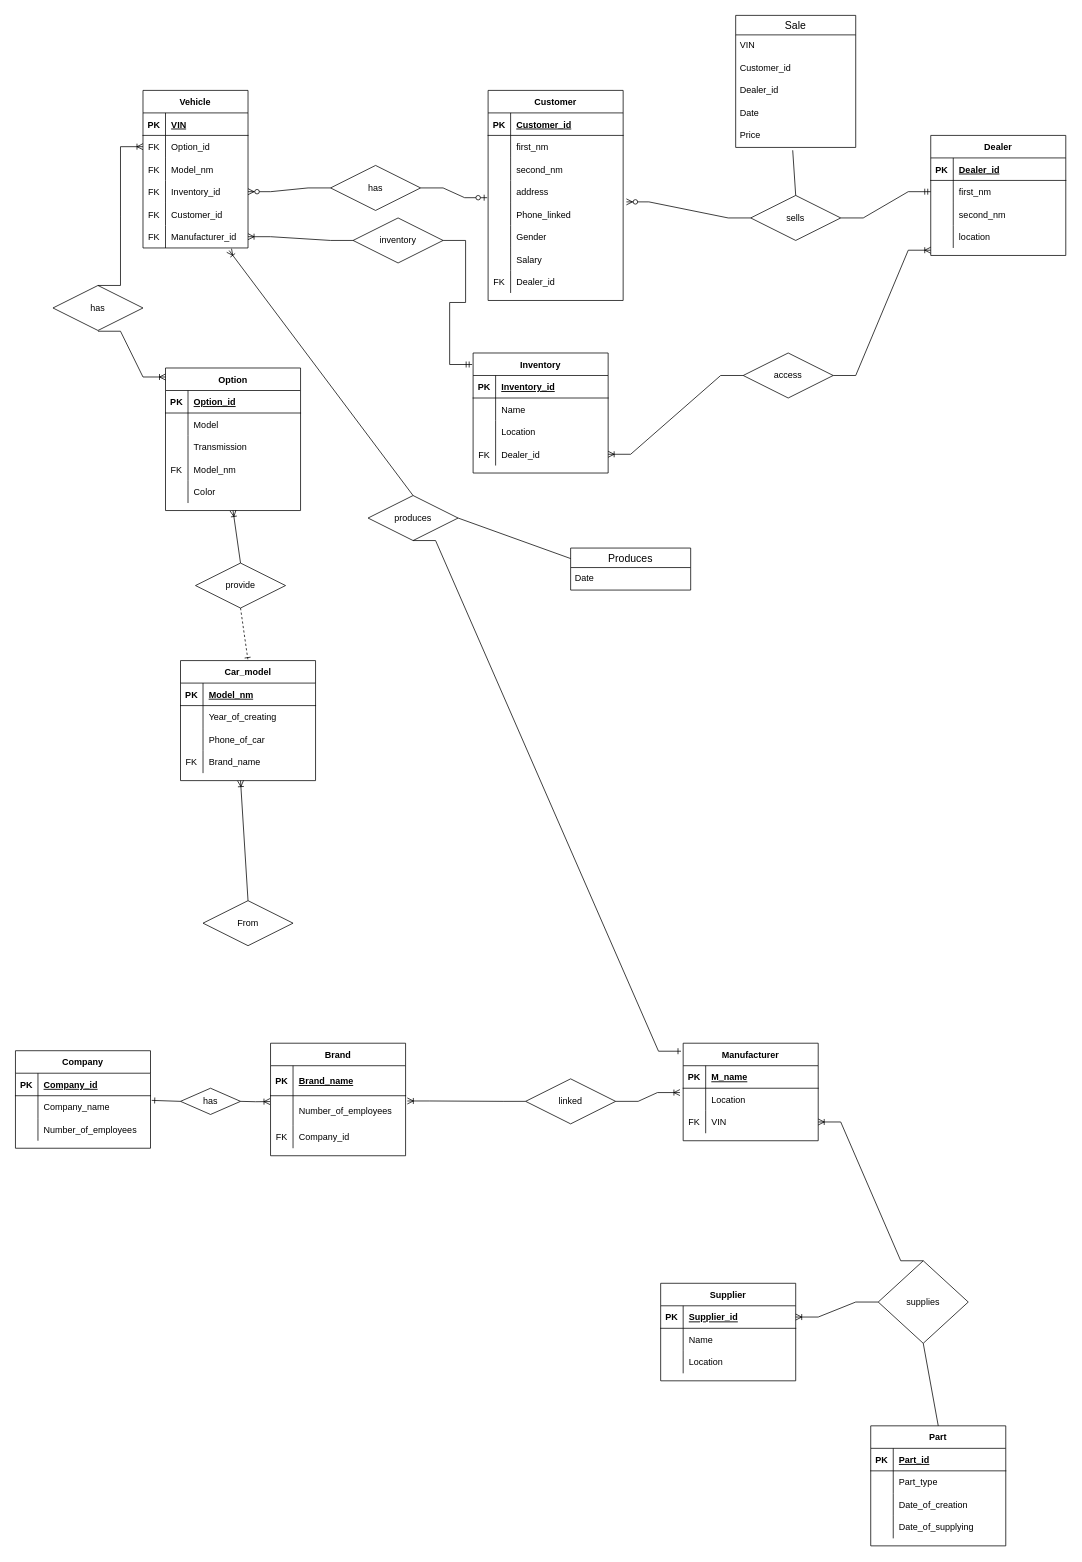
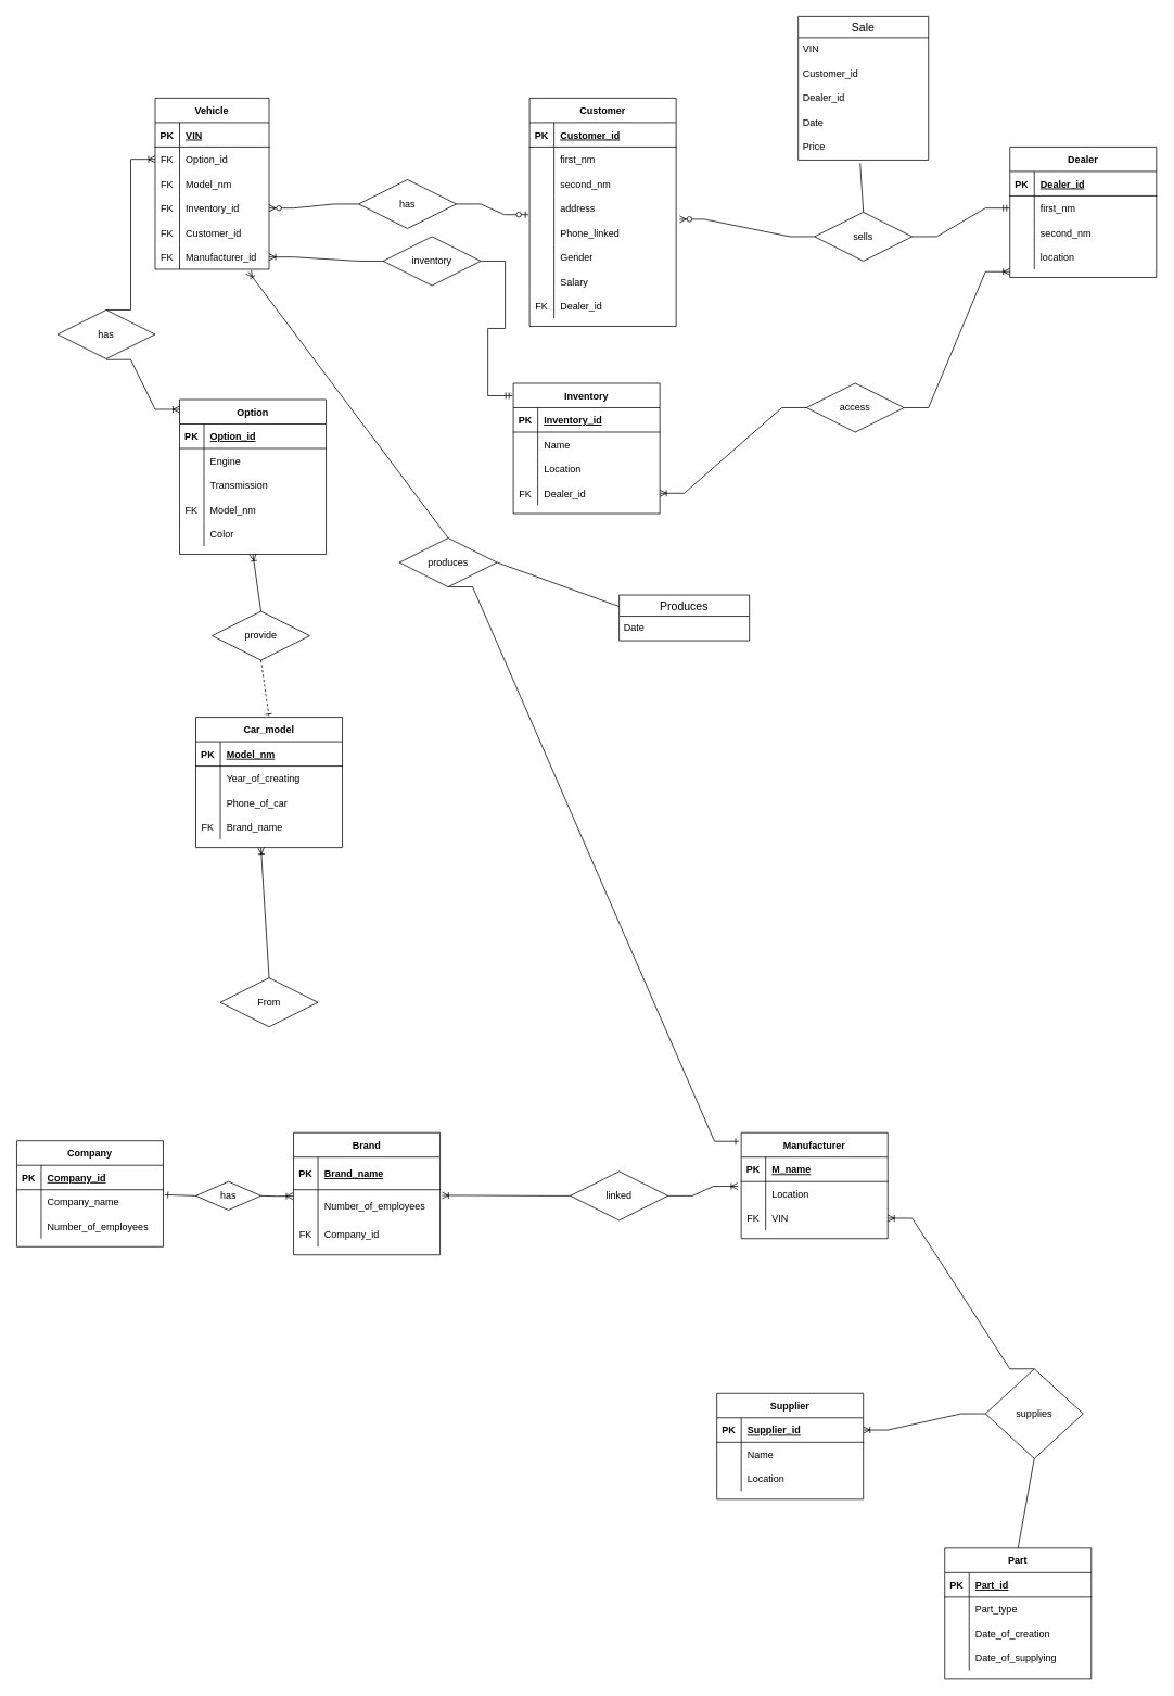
- <mxCell id="97" value="Model" style="shape=partialRectangle;connectable=0;fillColor=none;top=0;left=0;bottom=0;right=0;align=left;spacingLeft=6;overflow=hidden;" vertex="1" parent="95"><mxGeometry x="30" width="150" height="30" as="geometry"><mxRectangle width="150" height="30" as="alternateBounds" /></mxGeometry></mxCell>
+ <mxCell id="97" value="Engine" style="shape=partialRectangle;connectable=0;fillColor=none;top=0;left=0;bottom=0;right=0;align=left;spacingLeft=6;overflow=hidden;" vertex="1" parent="95"><mxGeometry x="30" width="150" height="30" as="geometry"><mxRectangle width="150" height="30" as="alternateBounds" /></mxGeometry></mxCell>
- <mxCell id="169" value="supplies" style="shape=rhombus;perimeter=rhombusPerimeter;whiteSpace=wrap;html=1;align=center;" vertex="1" parent="1"><mxGeometry x="1170" y="1680" width="120" height="110" as="geometry" /></mxCell>
+ <mxCell id="169" value="supplies" style="shape=rhombus;perimeter=rhombusPerimeter;whiteSpace=wrap;html=1;align=center;" vertex="1" parent="1"><mxGeometry x="1210" y="1680" width="120" height="110" as="geometry" /></mxCell>
